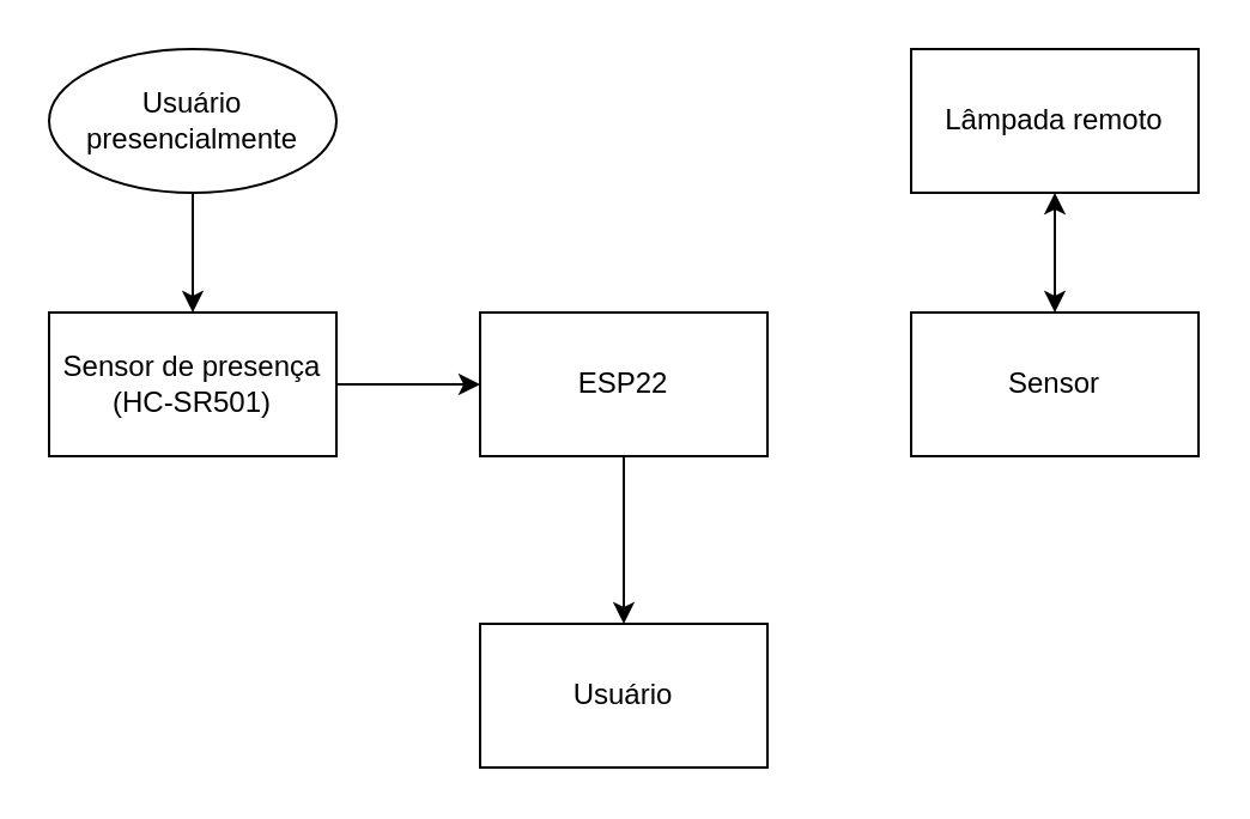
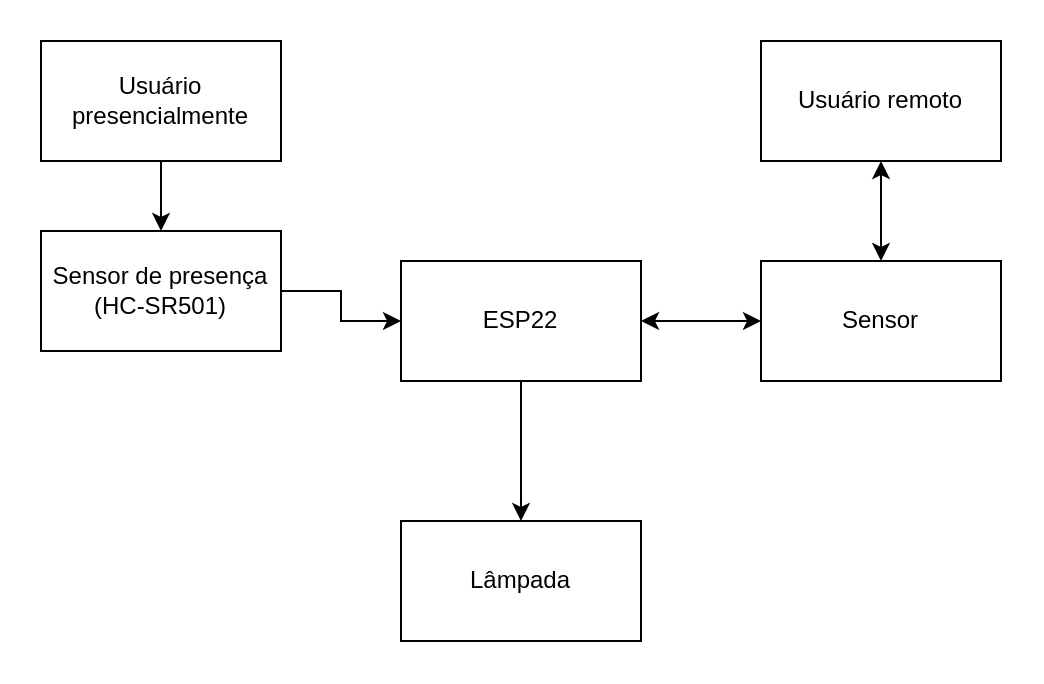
- <mxCell id="10" value="Usuário presencialmente" style="ellipse;whiteSpace=wrap;html=1;" parent="1" vertex="1"><mxGeometry x="20" y="20" width="120" height="60" as="geometry" /></mxCell>
+ <mxCell id="10" value="Usuário presencialmente" style="rounded=0;whiteSpace=wrap;html=1;" parent="1" vertex="1"><mxGeometry x="20" y="20" width="120" height="60" as="geometry" /></mxCell>
- <mxCell id="12" value="Lâmpada remoto" style="rounded=0;whiteSpace=wrap;html=1;" vertex="1" parent="1"><mxGeometry x="380" y="20" width="120" height="60" as="geometry" /></mxCell>
+ <mxCell id="12" value="Usuário remoto" style="rounded=0;whiteSpace=wrap;html=1;" vertex="1" parent="1"><mxGeometry x="380" y="20" width="120" height="60" as="geometry" /></mxCell>
- <mxCell id="6" value="Sensor de presença (HC-SR501)" style="rounded=0;whiteSpace=wrap;html=1;" parent="1" vertex="1"><mxGeometry x="20" y="130" width="120" height="60" as="geometry" /></mxCell>
+ <mxCell id="6" value="Sensor de presença (HC-SR501)" style="rounded=0;whiteSpace=wrap;html=1;" parent="1" vertex="1"><mxGeometry x="20" y="115" width="120" height="60" as="geometry" /></mxCell>
+ <mxCell id="3" style="edgeStyle=orthogonalEdgeStyle;rounded=0;orthogonalLoop=1;jettySize=auto;html=1;entryX=0;entryY=0.5;entryDx=0;entryDy=0;startArrow=classic;startFill=1;" parent="1" source="4" target="8" edge="1"><mxGeometry relative="1" as="geometry" /></mxCell>
- <mxCell id="7" value="Usuário" style="rounded=0;whiteSpace=wrap;html=1;" parent="1" vertex="1"><mxGeometry x="200" y="260" width="120" height="60" as="geometry" /></mxCell>
+ <mxCell id="7" value="Lâmpada" style="rounded=0;whiteSpace=wrap;html=1;" parent="1" vertex="1"><mxGeometry x="200" y="260" width="120" height="60" as="geometry" /></mxCell>
